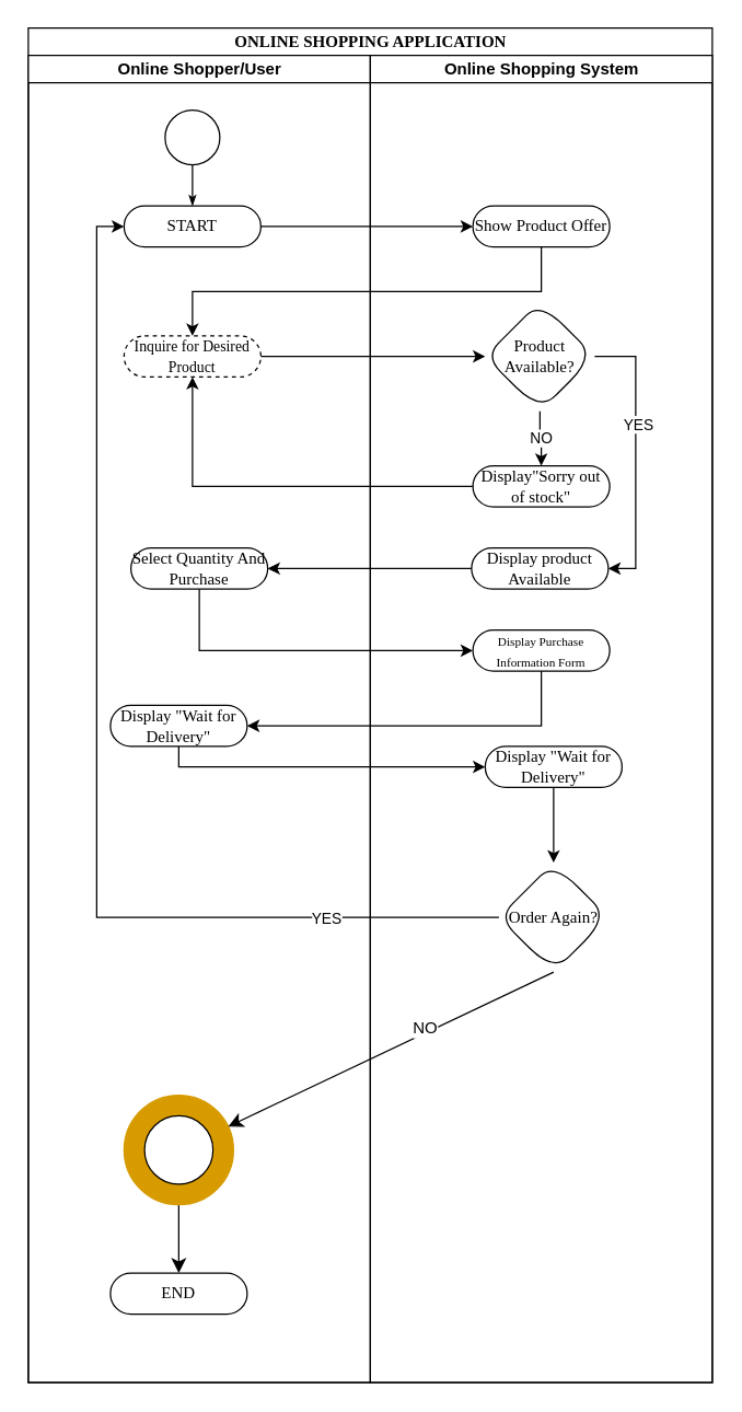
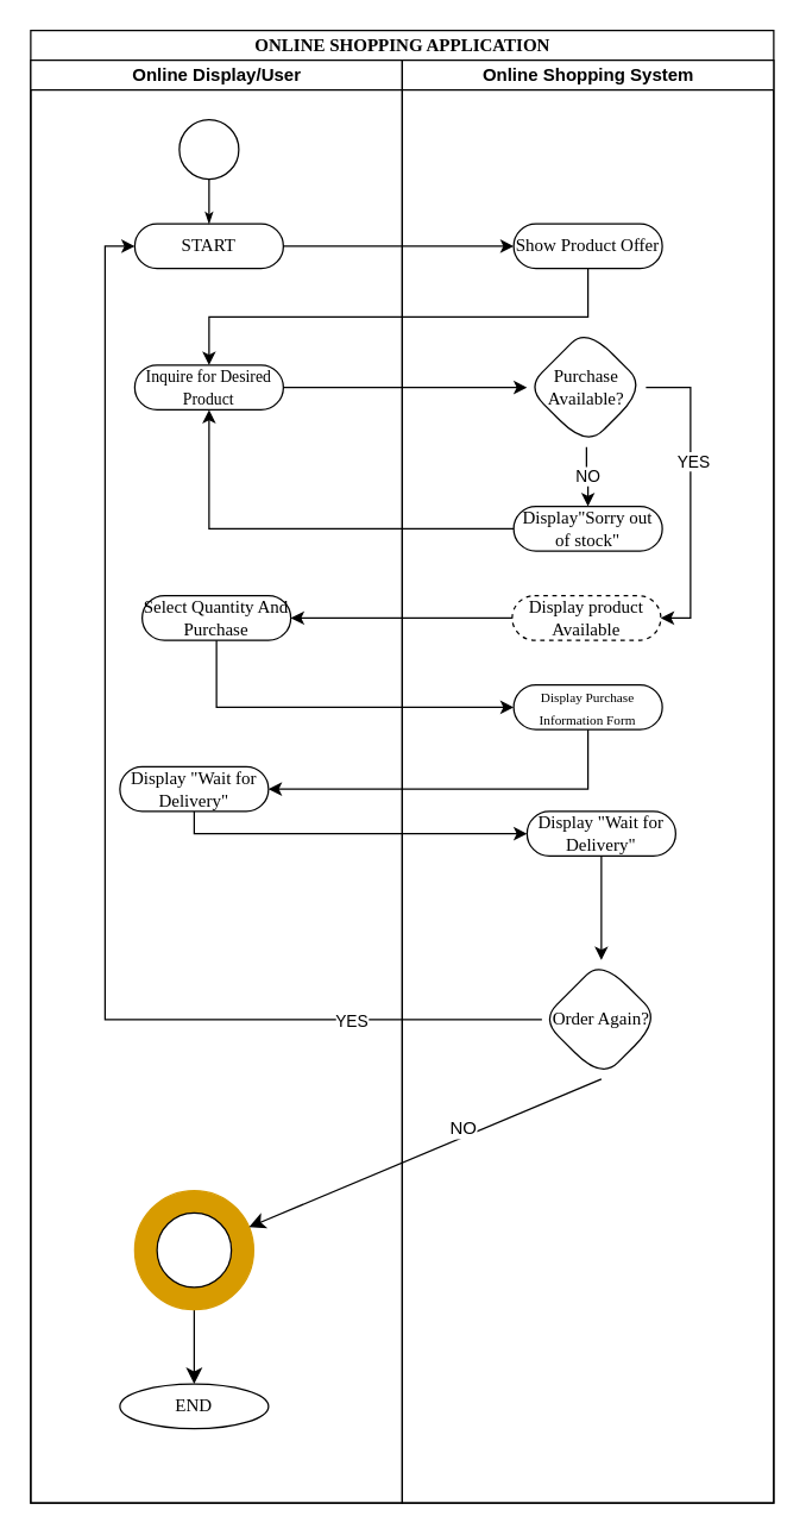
- <mxCell id="3" value="Online Shopper/User" style="swimlane;html=1;startSize=20;" vertex="1" parent="2"><mxGeometry y="20" width="250" height="970" as="geometry" /></mxCell>
+ <mxCell id="3" value="Online Display/User" style="swimlane;html=1;startSize=20;" vertex="1" parent="2"><mxGeometry y="20" width="250" height="970" as="geometry" /></mxCell>
- <mxCell id="4" value="&lt;font style=&quot;font-size: 11px;&quot;&gt;Inquire for Desired Product&lt;/font&gt;" style="rounded=1;whiteSpace=wrap;html=1;shadow=0;comic=0;labelBackgroundColor=none;strokeWidth=1;fontFamily=Verdana;fontSize=12;align=center;arcSize=50;dashed=1;" vertex="1" parent="3"><mxGeometry x="70" y="205" width="100" height="30" as="geometry" /></mxCell>
+ <mxCell id="4" value="&lt;font style=&quot;font-size: 11px;&quot;&gt;Inquire for Desired Product&lt;/font&gt;" style="rounded=1;whiteSpace=wrap;html=1;shadow=0;comic=0;labelBackgroundColor=none;strokeWidth=1;fontFamily=Verdana;fontSize=12;align=center;arcSize=50;" vertex="1" parent="3"><mxGeometry x="70" y="205" width="100" height="30" as="geometry" /></mxCell>
- <mxCell id="27" value="Product Available?" style="rhombus;whiteSpace=wrap;html=1;fontFamily=Verdana;rounded=1;shadow=0;comic=0;labelBackgroundColor=none;strokeWidth=1;arcSize=50;" vertex="1" parent="17"><mxGeometry x="84" y="180" width="80" height="80" as="geometry" /></mxCell>
+ <mxCell id="27" value="Purchase Available?" style="rhombus;whiteSpace=wrap;html=1;fontFamily=Verdana;rounded=1;shadow=0;comic=0;labelBackgroundColor=none;strokeWidth=1;arcSize=50;" vertex="1" parent="17"><mxGeometry x="84" y="180" width="80" height="80" as="geometry" /></mxCell>
- <mxCell id="18" value="Display product Available" style="rounded=1;whiteSpace=wrap;html=1;shadow=0;comic=0;labelBackgroundColor=none;strokeWidth=1;fontFamily=Verdana;fontSize=12;align=center;arcSize=50;" vertex="1" parent="17"><mxGeometry x="74" y="360" width="100" height="30" as="geometry" /></mxCell>
+ <mxCell id="18" value="Display product Available" style="rounded=1;whiteSpace=wrap;html=1;shadow=0;comic=0;labelBackgroundColor=none;strokeWidth=1;fontFamily=Verdana;fontSize=12;align=center;arcSize=50;dashed=1;" vertex="1" parent="17"><mxGeometry x="74" y="360" width="100" height="30" as="geometry" /></mxCell>
- <mxCell id="28" value="Order Again?" style="rhombus;whiteSpace=wrap;html=1;fontFamily=Verdana;rounded=1;shadow=0;comic=0;labelBackgroundColor=none;strokeWidth=1;arcSize=50;" vertex="1" parent="17"><mxGeometry x="94" y="590" width="80" height="80" as="geometry" /></mxCell>
+ <mxCell id="28" value="Order Again?" style="rhombus;whiteSpace=wrap;html=1;fontFamily=Verdana;rounded=1;shadow=0;comic=0;labelBackgroundColor=none;strokeWidth=1;arcSize=50;" vertex="1" parent="17"><mxGeometry x="94" y="605" width="80" height="80" as="geometry" /></mxCell>
- <mxCell id="13" value="END" style="rounded=1;whiteSpace=wrap;html=1;shadow=0;comic=0;labelBackgroundColor=none;strokeWidth=1;fontFamily=Verdana;fontSize=12;align=center;arcSize=50;" vertex="1" parent="3"><mxGeometry x="60" y="890" width="100" height="30" as="geometry" /></mxCell>
+ <mxCell id="13" value="END" style="ellipse;whiteSpace=wrap;html=1;shadow=0;comic=0;labelBackgroundColor=none;strokeWidth=1;fontFamily=Verdana;fontSize=12;align=center;arcSize=50;" vertex="1" parent="3"><mxGeometry x="60" y="890" width="100" height="30" as="geometry" /></mxCell>
